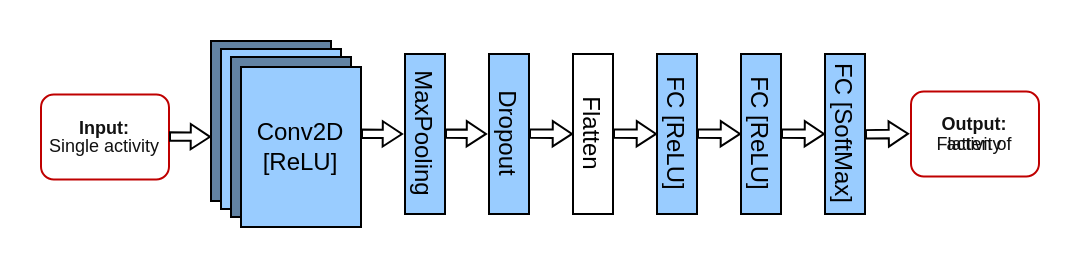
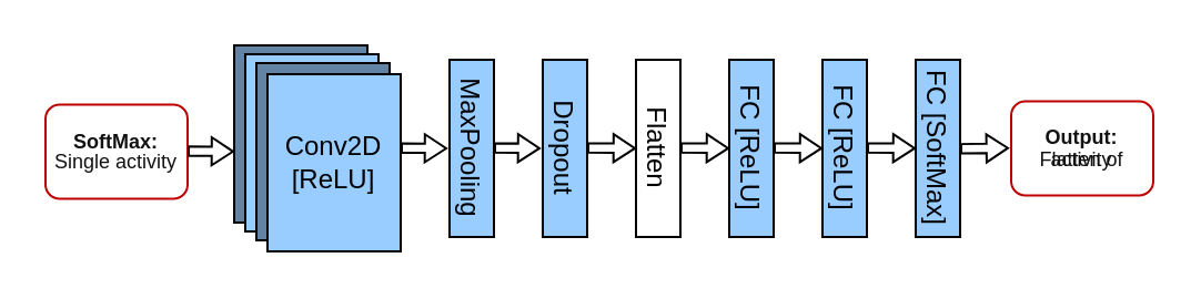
- <mxCell id="7" value="&lt;p style=&quot;line-height: 100%; font-size: 9px;&quot;&gt;&lt;font color=&quot;#121212&quot; style=&quot;font-size: 9px;&quot;&gt;&lt;b&gt;Input: &lt;br&gt;&lt;/b&gt;Single activity&lt;/font&gt;&lt;/p&gt;" style="rounded=1;whiteSpace=wrap;html=1;glass=0;shadow=0;strokeColor=#BF0000;fillColor=none;strokeWidth=1;" vertex="1" parent="1"><mxGeometry x="20" y="46.75" width="64" height="42.5" as="geometry" /></mxCell>
+ <mxCell id="7" value="&lt;p style=&quot;line-height: 100%; font-size: 9px;&quot;&gt;&lt;font color=&quot;#121212&quot; style=&quot;font-size: 9px;&quot;&gt;&lt;b&gt;SoftMax: &lt;br&gt;&lt;/b&gt;Single activity&lt;/font&gt;&lt;/p&gt;" style="rounded=1;whiteSpace=wrap;html=1;glass=0;shadow=0;strokeColor=#BF0000;fillColor=none;strokeWidth=1;" vertex="1" parent="1"><mxGeometry x="20" y="46.75" width="64" height="42.5" as="geometry" /></mxCell>
